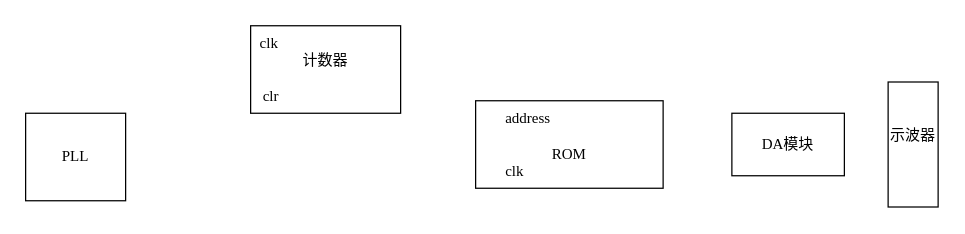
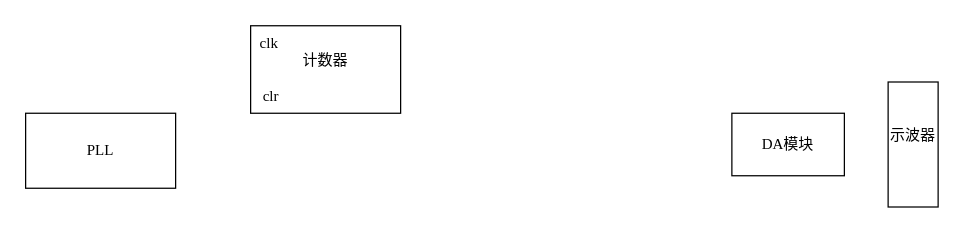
- <mxCell id="4" value="&lt;div style=&quot;text-align: left;&quot;&gt;&lt;font face=&quot;Times New Roman&quot;&gt;address&amp;nbsp; &amp;nbsp; &amp;nbsp; &amp;nbsp; &amp;nbsp; &amp;nbsp; &amp;nbsp; &amp;nbsp; &amp;nbsp; &amp;nbsp;&amp;nbsp;&lt;/font&gt;&lt;/div&gt;&lt;div&gt;&lt;font face=&quot;cEjYGs6GHXwc83gOb5KY&quot;&gt;&lt;br&gt;&lt;/font&gt;&lt;/div&gt;&lt;font face=&quot;cEjYGs6GHXwc83gOb5KY&quot;&gt;ROM&lt;/font&gt;&lt;div&gt;&lt;div&gt;&lt;div&gt;&lt;font face=&quot;cEjYGs6GHXwc83gOb5KY&quot;&gt;clk&amp;nbsp; &amp;nbsp; &amp;nbsp; &amp;nbsp; &amp;nbsp; &amp;nbsp; &amp;nbsp; &amp;nbsp; &amp;nbsp; &amp;nbsp; &amp;nbsp; &amp;nbsp; &amp;nbsp; &amp;nbsp; &amp;nbsp;&lt;/font&gt;&lt;/div&gt;&lt;/div&gt;&lt;/div&gt;" style="rounded=0;whiteSpace=wrap;html=1;" vertex="1" parent="1"><mxGeometry x="380" y="80" width="150" height="70" as="geometry" /></mxCell>
- <mxCell id="2" value="&lt;font face=&quot;Times New Roman&quot;&gt;PLL&lt;/font&gt;" style="rounded=0;whiteSpace=wrap;html=1;" vertex="1" parent="1"><mxGeometry x="20" y="90" width="80" height="70" as="geometry" /></mxCell>
+ <mxCell id="2" value="&lt;font face=&quot;Times New Roman&quot;&gt;PLL&lt;/font&gt;" style="rounded=0;whiteSpace=wrap;html=1;" vertex="1" parent="1"><mxGeometry x="20" y="90" width="120" height="60" as="geometry" /></mxCell>
